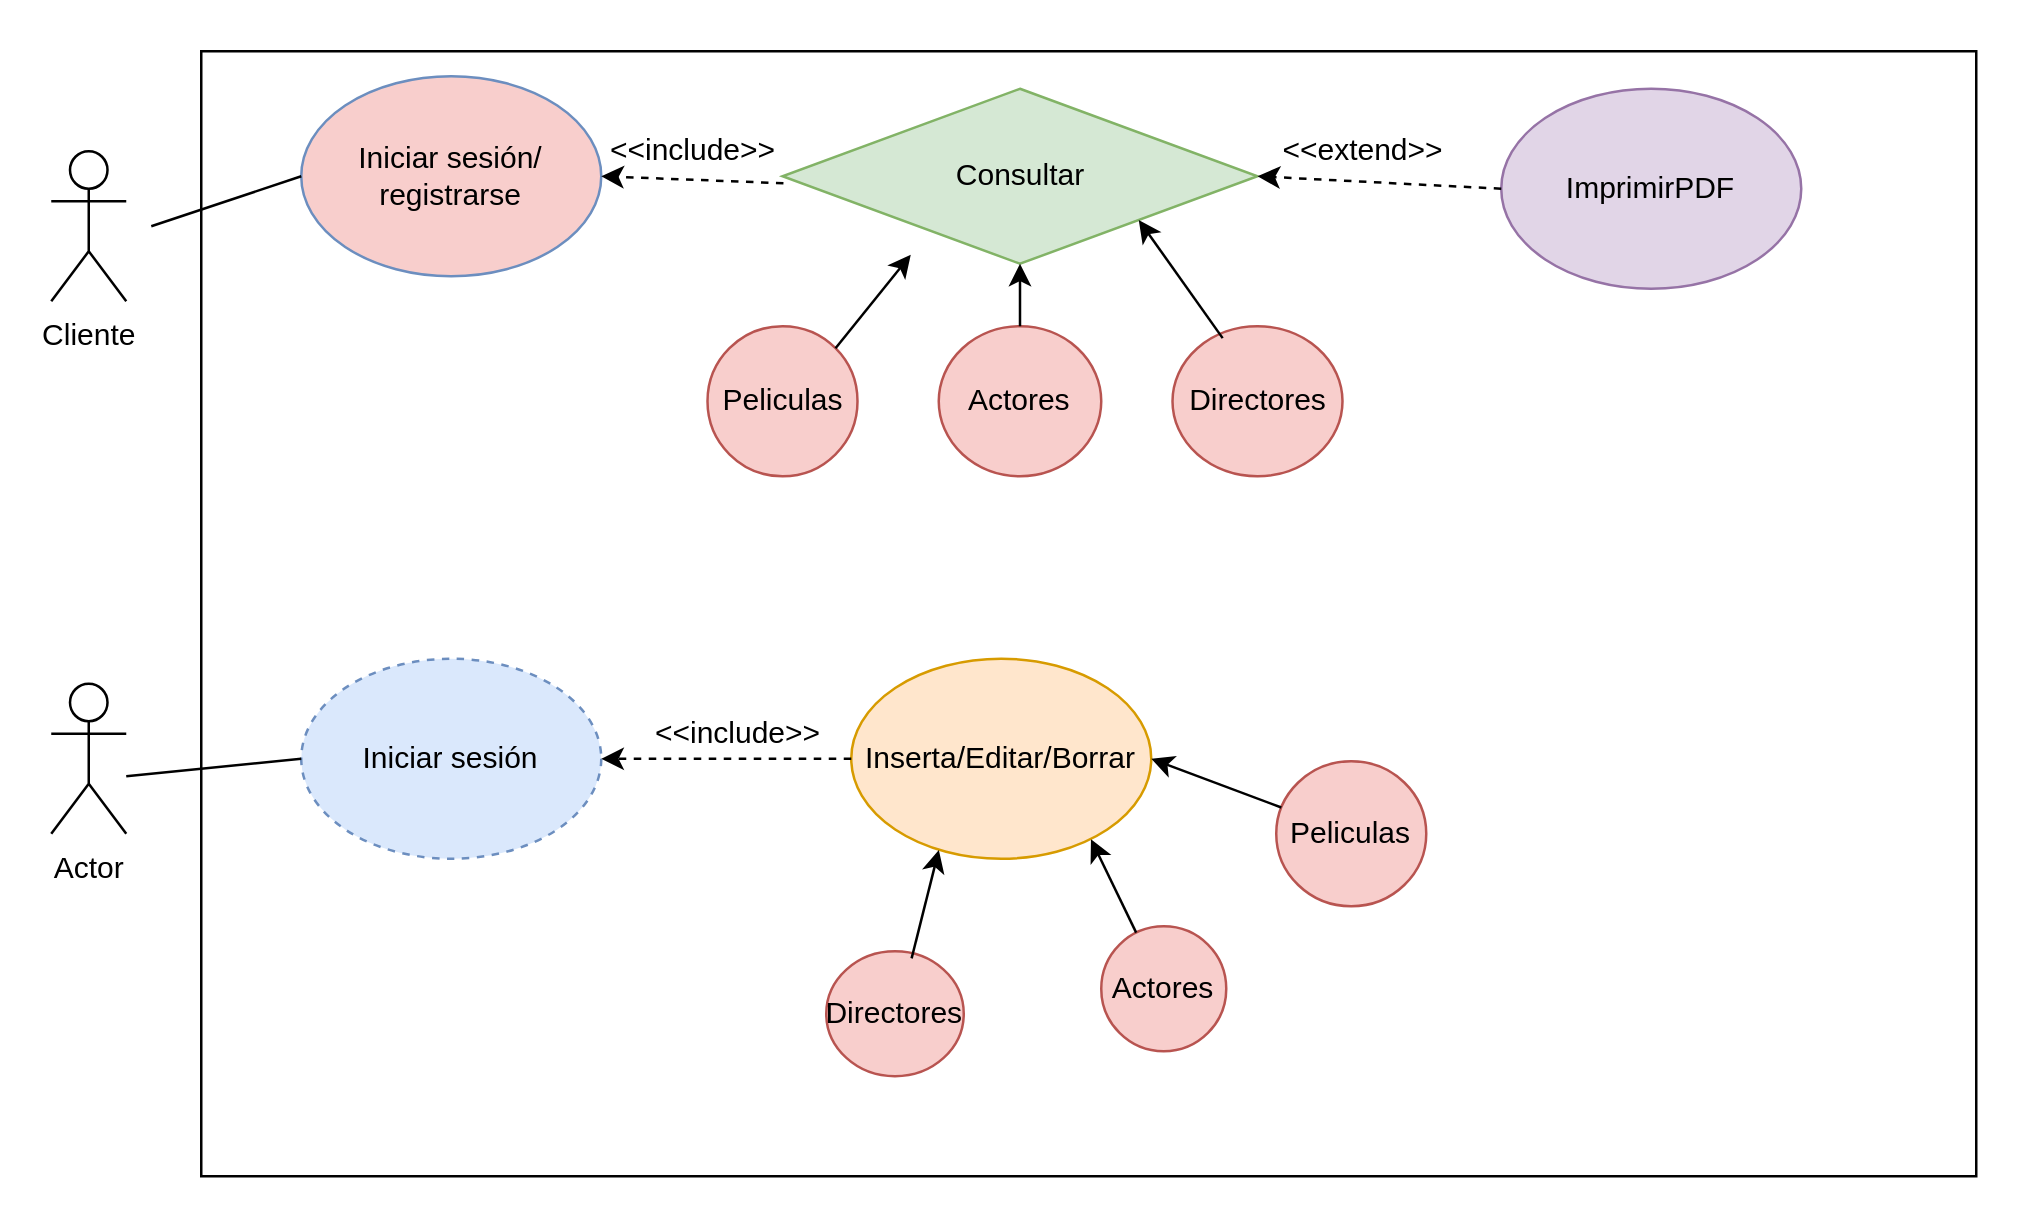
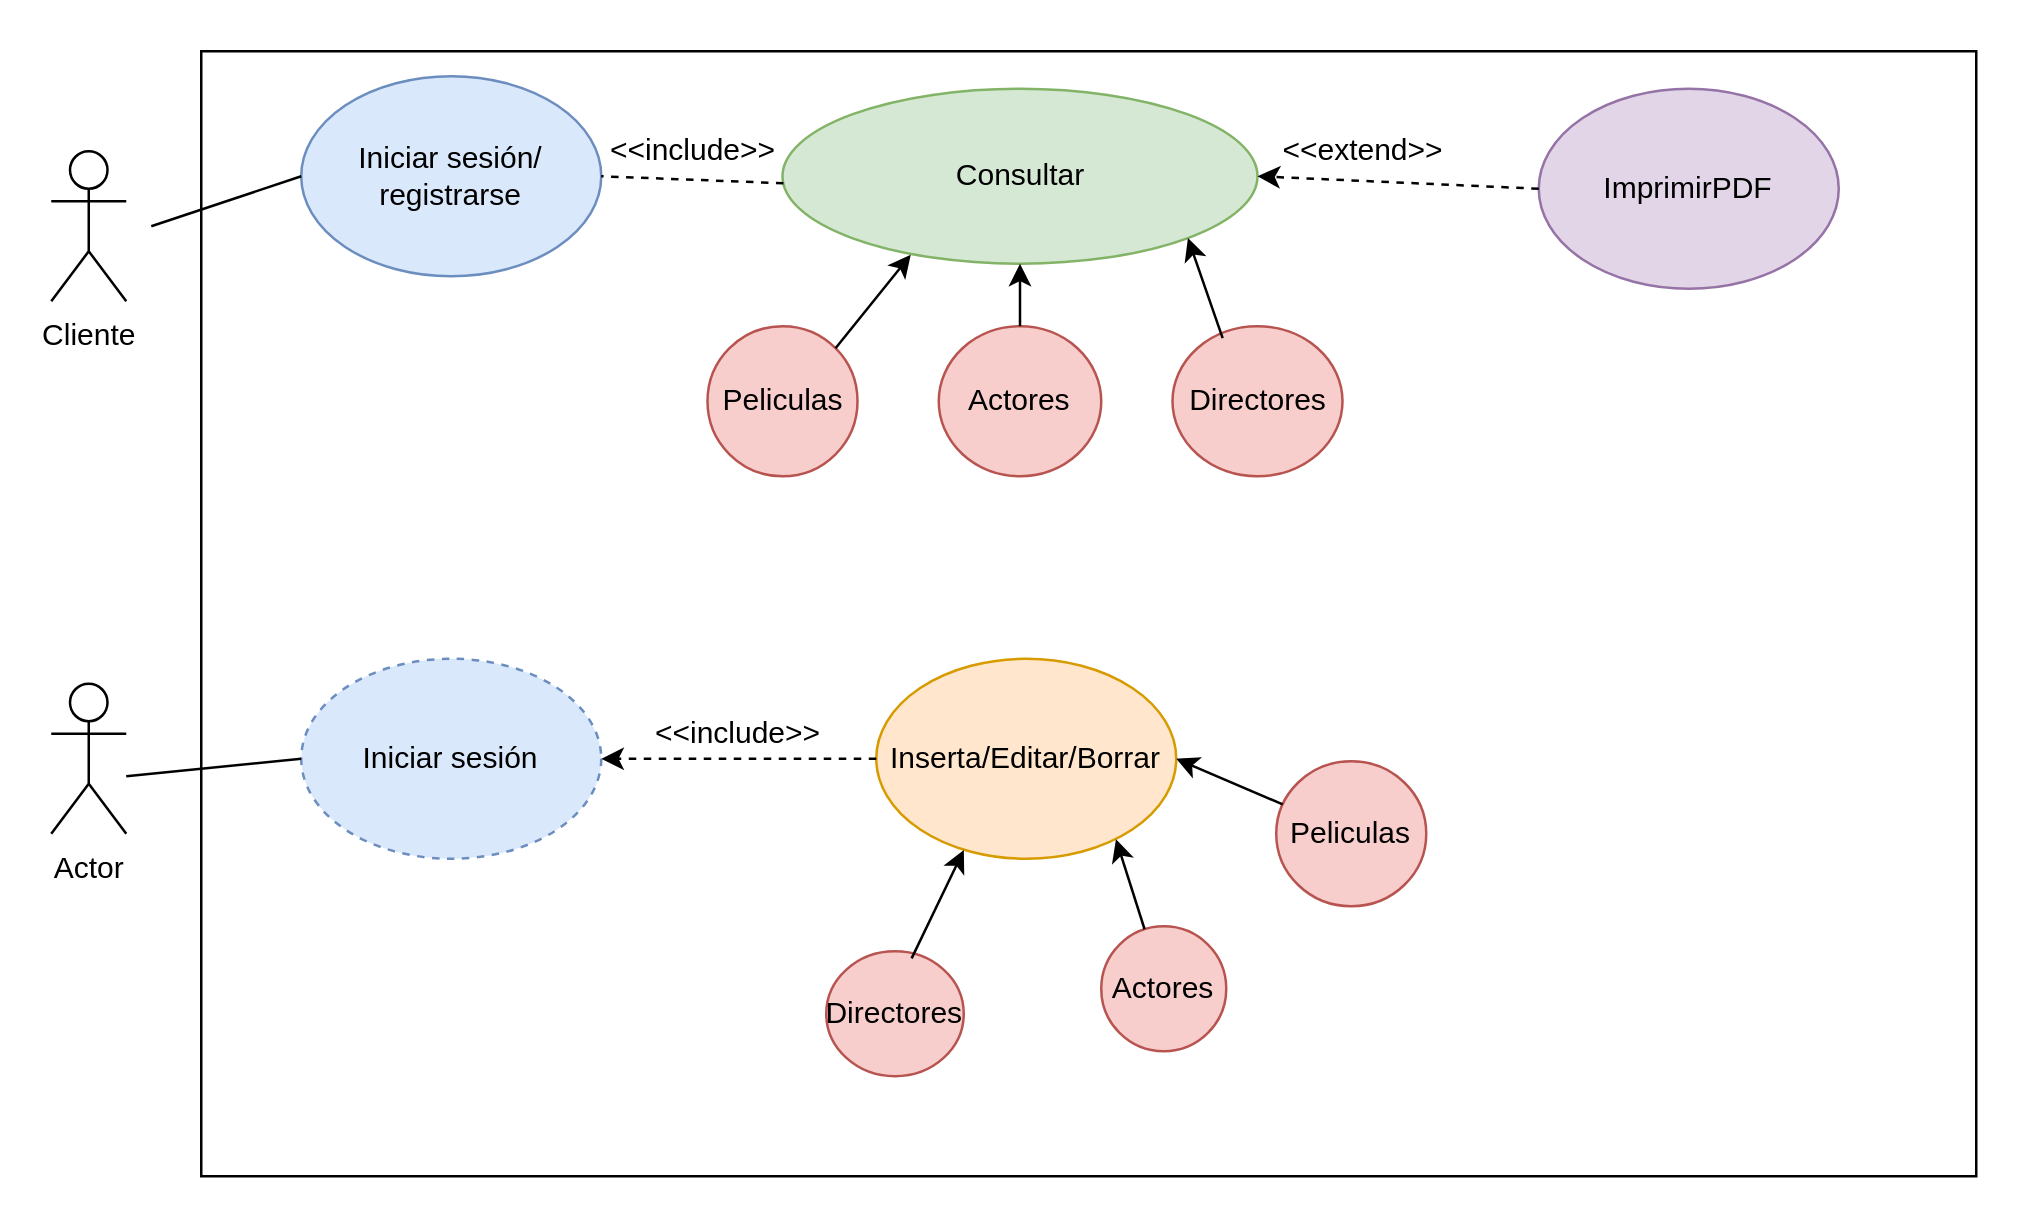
- <mxCell id="6" value="Iniciar sesión/&lt;br&gt;registrarse" style="ellipse;whiteSpace=wrap;html=1;fillColor=#f8cecc;strokeColor=#6c8ebf;" vertex="1" parent="1"><mxGeometry x="120" y="30" width="120" height="80" as="geometry" /></mxCell>
+ <mxCell id="6" value="Iniciar sesión/&lt;br&gt;registrarse" style="ellipse;whiteSpace=wrap;html=1;fillColor=#dae8fc;strokeColor=#6c8ebf;" vertex="1" parent="1"><mxGeometry x="120" y="30" width="120" height="80" as="geometry" /></mxCell>
- <mxCell id="8" value="Consultar" style="rhombus;whiteSpace=wrap;html=1;fillColor=#d5e8d4;strokeColor=#82b366;" vertex="1" parent="1"><mxGeometry x="312.5" y="35" width="190" height="70" as="geometry" /></mxCell>
+ <mxCell id="8" value="Consultar" style="ellipse;whiteSpace=wrap;html=1;fillColor=#d5e8d4;strokeColor=#82b366;" vertex="1" parent="1"><mxGeometry x="312.5" y="35" width="190" height="70" as="geometry" /></mxCell>
- <mxCell id="19" value="" style="endArrow=classic;html=1;exitX=0.002;exitY=0.54;exitDx=0;exitDy=0;exitPerimeter=0;entryX=1;entryY=0.5;entryDx=0;entryDy=0;dashed=1;" edge="1" parent="1" source="8" target="6"><mxGeometry width="50" height="50" relative="1" as="geometry"><mxPoint x="260" y="120" as="sourcePoint" /><mxPoint x="310" y="70" as="targetPoint" /></mxGeometry></mxCell>
+ <mxCell id="19" value="" style="endArrow=none;html=1;exitX=0.002;exitY=0.54;exitDx=0;exitDy=0;exitPerimeter=0;entryX=1;entryY=0.5;entryDx=0;entryDy=0;dashed=1;" edge="1" parent="1" source="8" target="6"><mxGeometry width="50" height="50" relative="1" as="geometry"><mxPoint x="260" y="120" as="sourcePoint" /><mxPoint x="310" y="70" as="targetPoint" /></mxGeometry></mxCell>
- <mxCell id="7" value="ImprimirPDF" style="ellipse;whiteSpace=wrap;html=1;fillColor=#e1d5e7;strokeColor=#9673a6;" vertex="1" parent="1"><mxGeometry x="600" y="35" width="120" height="80" as="geometry" /></mxCell>
+ <mxCell id="7" value="ImprimirPDF" style="ellipse;whiteSpace=wrap;html=1;fillColor=#e1d5e7;strokeColor=#9673a6;" vertex="1" parent="1"><mxGeometry x="615" y="35" width="120" height="80" as="geometry" /></mxCell>
- <mxCell id="10" value="&lt;span&gt;Inserta/Editar/Borrar&lt;/span&gt;" style="ellipse;whiteSpace=wrap;html=1;fillColor=#ffe6cc;strokeColor=#d79b00;" vertex="1" parent="1"><mxGeometry x="340" y="263" width="120" height="80" as="geometry" /></mxCell>
+ <mxCell id="10" value="&lt;span&gt;Inserta/Editar/Borrar&lt;/span&gt;" style="ellipse;whiteSpace=wrap;html=1;fillColor=#ffe6cc;strokeColor=#d79b00;" vertex="1" parent="1"><mxGeometry x="350" y="263" width="120" height="80" as="geometry" /></mxCell>
